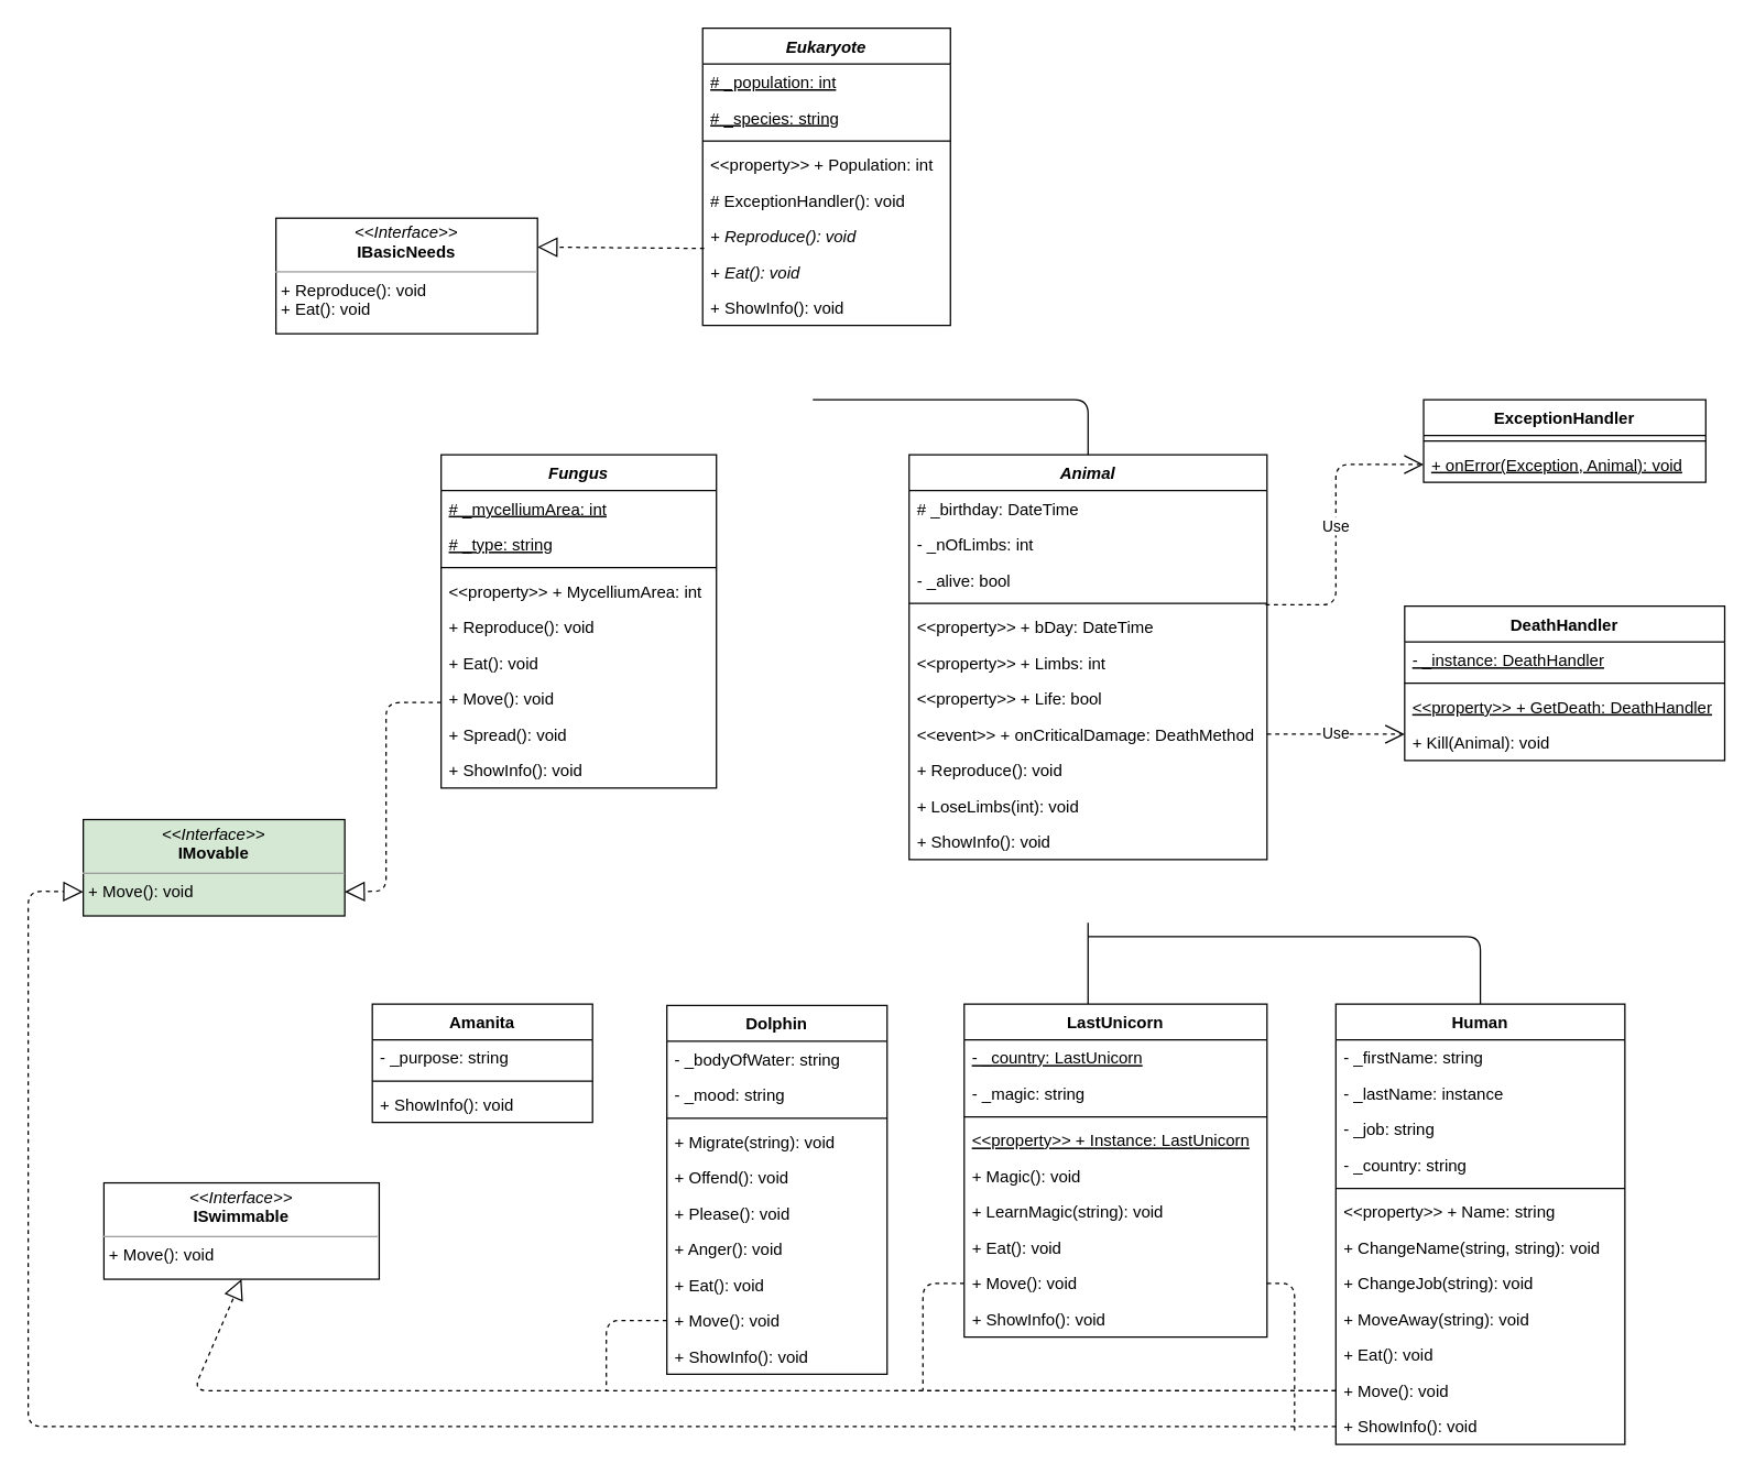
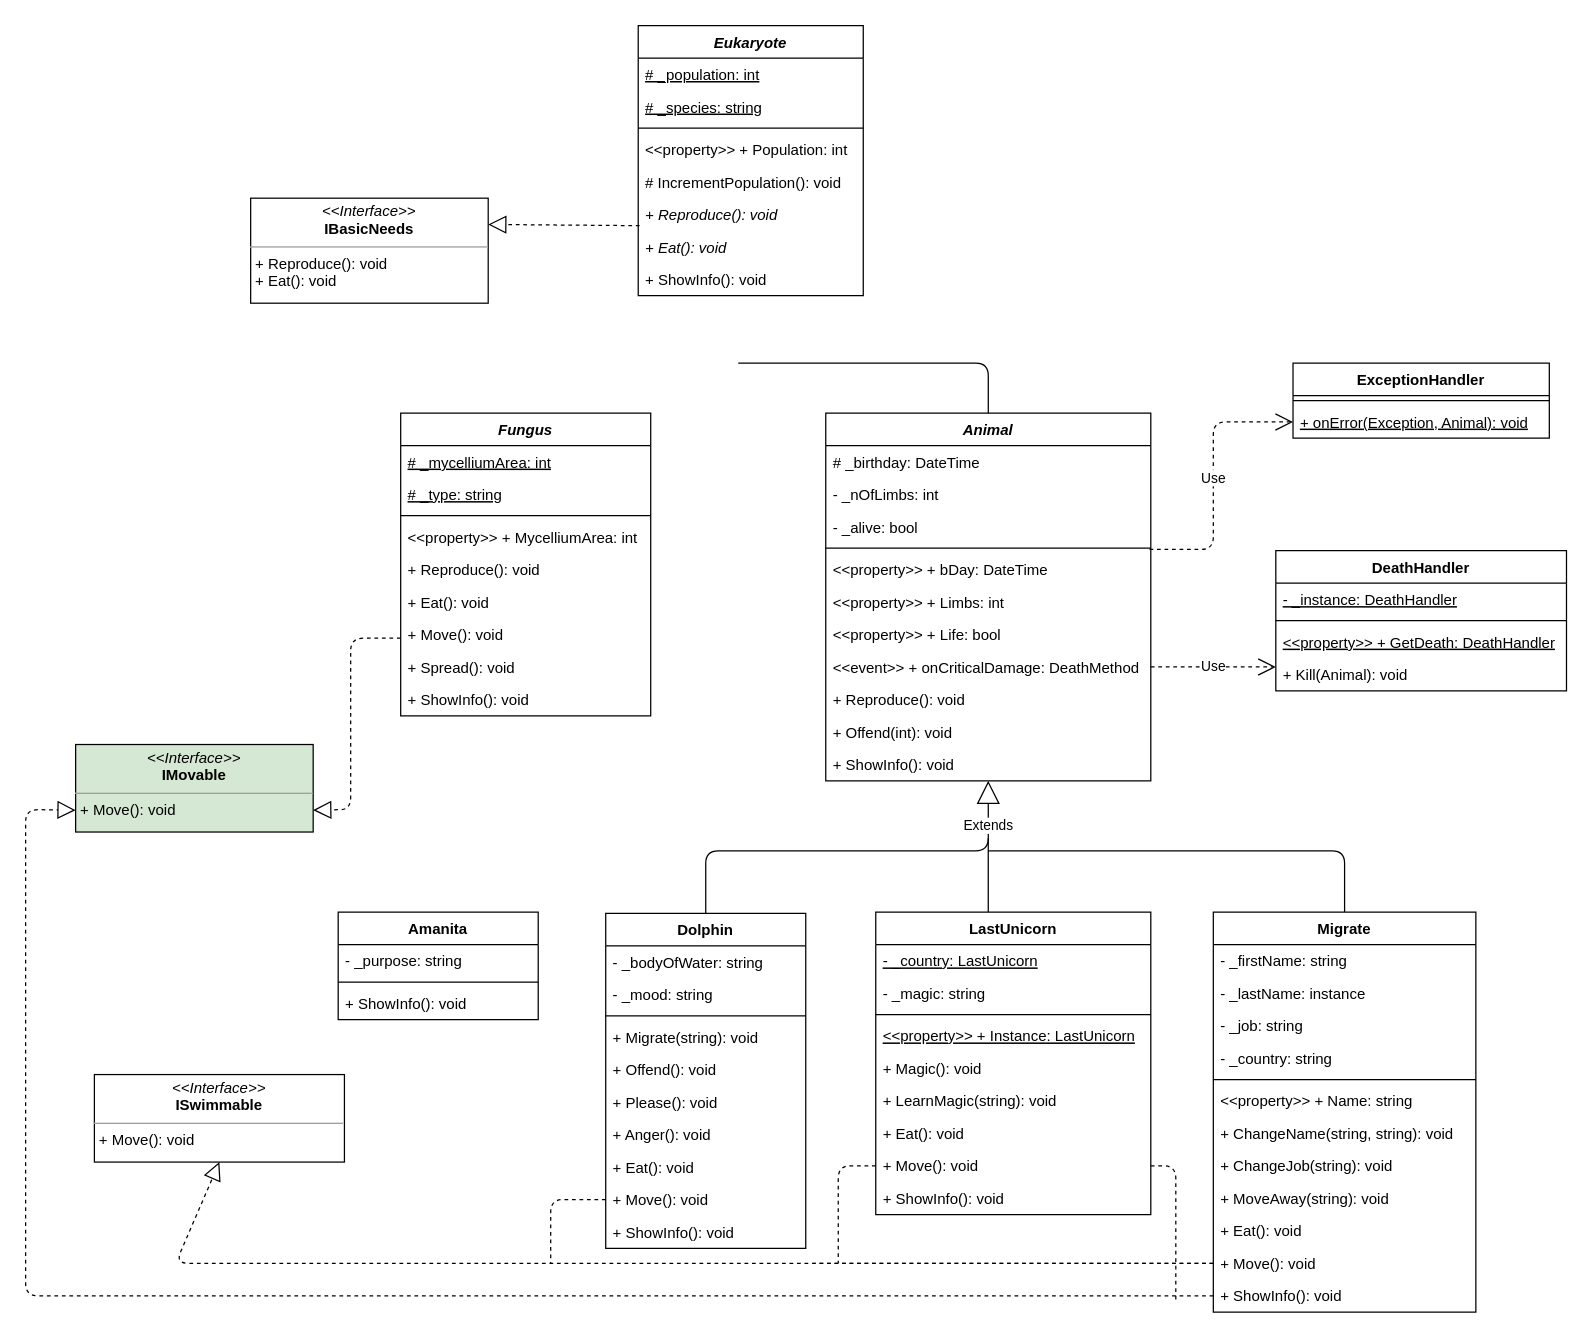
- <mxCell id="33" value="# ExceptionHandler(): void" style="text;strokeColor=none;fillColor=none;align=left;verticalAlign=top;spacingLeft=4;spacingRight=4;overflow=hidden;rotatable=0;points=[[0,0.5],[1,0.5]];portConstraint=eastwest;" vertex="1" parent="28"><mxGeometry y="112" width="180" height="26" as="geometry" /></mxCell>
+ <mxCell id="33" value="# IncrementPopulation(): void" style="text;strokeColor=none;fillColor=none;align=left;verticalAlign=top;spacingLeft=4;spacingRight=4;overflow=hidden;rotatable=0;points=[[0,0.5],[1,0.5]];portConstraint=eastwest;" vertex="1" parent="28"><mxGeometry y="112" width="180" height="26" as="geometry" /></mxCell>
- <mxCell id="26" value="+ LoseLimbs(int): void" style="text;strokeColor=none;fillColor=none;align=left;verticalAlign=top;spacingLeft=4;spacingRight=4;overflow=hidden;rotatable=0;points=[[0,0.5],[1,0.5]];portConstraint=eastwest;fontStyle=0" vertex="1" parent="16"><mxGeometry y="242" width="260" height="26" as="geometry" /></mxCell>
+ <mxCell id="26" value="+ Offend(int): void" style="text;strokeColor=none;fillColor=none;align=left;verticalAlign=top;spacingLeft=4;spacingRight=4;overflow=hidden;rotatable=0;points=[[0,0.5],[1,0.5]];portConstraint=eastwest;fontStyle=0" vertex="1" parent="16"><mxGeometry y="242" width="260" height="26" as="geometry" /></mxCell>
+ <mxCell id="71" value="Extends" style="endArrow=block;endSize=16;endFill=0;html=1;exitX=0.5;exitY=0;exitDx=0;exitDy=0;entryX=0.5;entryY=1;entryDx=0;entryDy=0;" edge="1" parent="1" source="37" target="16"><mxGeometry x="0.783" width="160" relative="1" as="geometry"><mxPoint x="320" y="767" as="sourcePoint" /><mxPoint x="470" y="610" as="targetPoint" /><Array as="points"><mxPoint x="564" y="680" /><mxPoint x="790" y="680" /></Array><mxPoint as="offset" /></mxGeometry></mxCell>
- <mxCell id="58" value="Human" style="swimlane;fontStyle=1;align=center;verticalAlign=top;childLayout=stackLayout;horizontal=1;startSize=26;horizontalStack=0;resizeParent=1;resizeParentMax=0;resizeLast=0;collapsible=1;marginBottom=0;" vertex="1" parent="1"><mxGeometry x="970" y="729" width="210" height="320" as="geometry" /></mxCell>
+ <mxCell id="58" value="Migrate" style="swimlane;fontStyle=1;align=center;verticalAlign=top;childLayout=stackLayout;horizontal=1;startSize=26;horizontalStack=0;resizeParent=1;resizeParentMax=0;resizeLast=0;collapsible=1;marginBottom=0;" vertex="1" parent="1"><mxGeometry x="970" y="729" width="210" height="320" as="geometry" /></mxCell>
